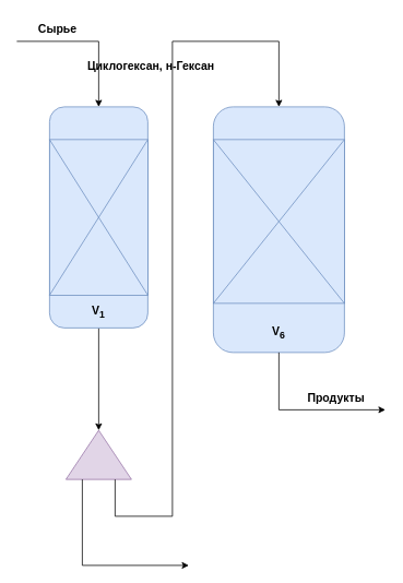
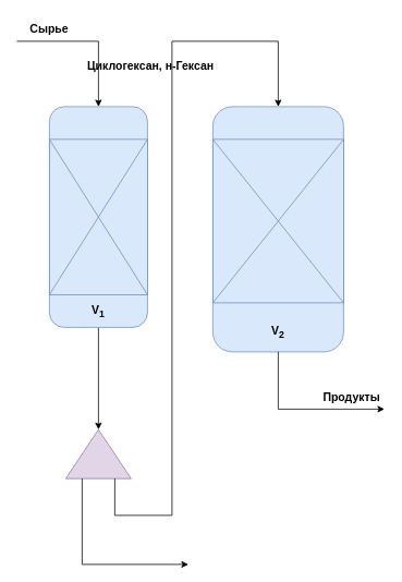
- <mxCell id="16" value="&lt;span style=&quot;font-size: 14px;&quot;&gt;Сырье&lt;/span&gt;" style="text;strokeColor=none;align=center;fillColor=none;html=1;verticalAlign=middle;whiteSpace=wrap;rounded=0;fontStyle=1" vertex="1" parent="1"><mxGeometry x="40" y="20" width="60" height="30" as="geometry" /></mxCell>
+ <mxCell id="16" value="&lt;span style=&quot;font-size: 14px;&quot;&gt;Сырье&lt;/span&gt;" style="text;strokeColor=none;align=center;fillColor=none;html=1;verticalAlign=middle;whiteSpace=wrap;rounded=0;fontStyle=1" vertex="1" parent="1"><mxGeometry x="30" y="20" width="60" height="30" as="geometry" /></mxCell>
- <mxCell id="15" value="&lt;font style=&quot;font-size: 14px;&quot;&gt;V&lt;sub&gt;6&lt;/sub&gt;&lt;/font&gt;" style="text;strokeColor=none;align=center;fillColor=none;html=1;verticalAlign=middle;whiteSpace=wrap;rounded=0;fontStyle=1" vertex="1" parent="1"><mxGeometry x="310" y="390" width="60" height="30" as="geometry" /></mxCell>
+ <mxCell id="15" value="&lt;font style=&quot;font-size: 14px;&quot;&gt;V&lt;sub&gt;2&lt;/sub&gt;&lt;/font&gt;" style="text;strokeColor=none;align=center;fillColor=none;html=1;verticalAlign=middle;whiteSpace=wrap;rounded=0;fontStyle=1" vertex="1" parent="1"><mxGeometry x="310" y="390" width="60" height="30" as="geometry" /></mxCell>
- <mxCell id="17" value="&lt;span style=&quot;font-size: 14px;&quot;&gt;Продукты&lt;/span&gt;" style="text;strokeColor=none;align=center;fillColor=none;html=1;verticalAlign=middle;whiteSpace=wrap;rounded=0;fontStyle=1" vertex="1" parent="1"><mxGeometry x="380" y="470" width="60" height="30" as="geometry" /></mxCell>
+ <mxCell id="17" value="&lt;span style=&quot;font-size: 14px;&quot;&gt;Продукты&lt;/span&gt;" style="text;strokeColor=none;align=center;fillColor=none;html=1;verticalAlign=middle;whiteSpace=wrap;rounded=0;fontStyle=1" vertex="1" parent="1"><mxGeometry x="400" y="470" width="60" height="30" as="geometry" /></mxCell>
